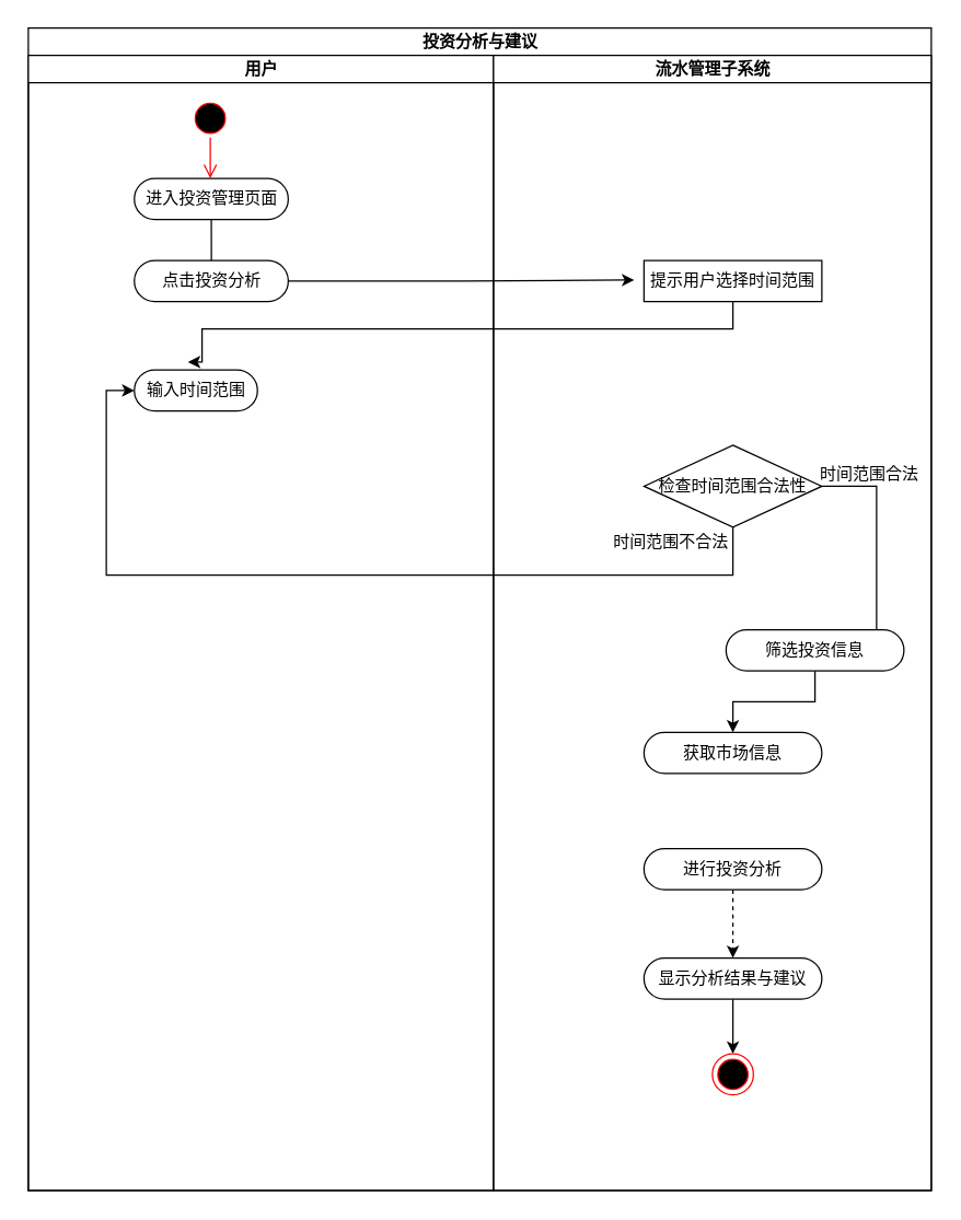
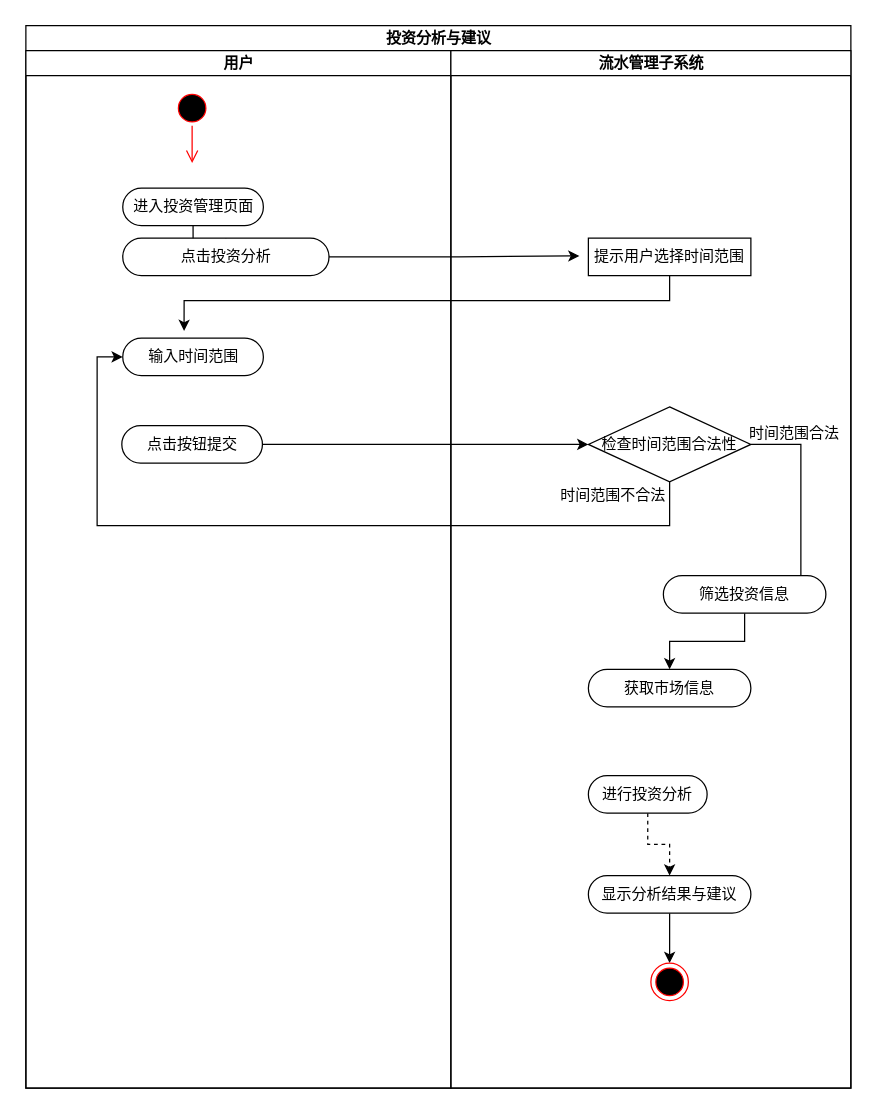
- <mxCell id="7" value="进入投资管理页面" style="rounded=1;whiteSpace=wrap;html=1;shadow=0;comic=0;labelBackgroundColor=none;strokeWidth=1;fontFamily=Verdana;fontSize=12;align=center;arcSize=50;" parent="3" vertex="1"><mxGeometry x="77.5" y="90" width="112.5" height="30" as="geometry" /></mxCell>
+ <mxCell id="7" value="进入投资管理页面" style="rounded=1;whiteSpace=wrap;html=1;shadow=0;comic=0;labelBackgroundColor=none;strokeWidth=1;fontFamily=Verdana;fontSize=12;align=center;arcSize=50;" parent="3" vertex="1"><mxGeometry x="77.5" y="110" width="112.5" height="30" as="geometry" /></mxCell>
- <mxCell id="8" value="点击投资分析" style="rounded=1;whiteSpace=wrap;html=1;shadow=0;comic=0;labelBackgroundColor=none;strokeWidth=1;fontFamily=Verdana;fontSize=12;align=center;arcSize=50;" parent="3" vertex="1"><mxGeometry x="77.5" y="150" width="112.5" height="30" as="geometry" /></mxCell>
+ <mxCell id="8" value="点击投资分析" style="rounded=1;whiteSpace=wrap;html=1;shadow=0;comic=0;labelBackgroundColor=none;strokeWidth=1;fontFamily=Verdana;fontSize=12;align=center;arcSize=50;" parent="3" vertex="1"><mxGeometry x="77.5" y="150" width="165" height="30" as="geometry" /></mxCell>
- <mxCell id="9" value="输入时间范围" style="rounded=1;whiteSpace=wrap;html=1;shadow=0;comic=0;labelBackgroundColor=none;strokeWidth=1;fontFamily=Verdana;fontSize=12;align=center;arcSize=50;" parent="3" vertex="1"><mxGeometry x="77.5" y="230" width="90" height="30" as="geometry" /></mxCell>
+ <mxCell id="9" value="输入时间范围" style="rounded=1;whiteSpace=wrap;html=1;shadow=0;comic=0;labelBackgroundColor=none;strokeWidth=1;fontFamily=Verdana;fontSize=12;align=center;arcSize=50;" parent="3" vertex="1"><mxGeometry x="77.5" y="230" width="112.5" height="30" as="geometry" /></mxCell>
+ <mxCell id="10" value="点击按钮提交" style="rounded=1;whiteSpace=wrap;html=1;shadow=0;comic=0;labelBackgroundColor=none;strokeWidth=1;fontFamily=Verdana;fontSize=12;align=center;arcSize=50;" parent="3" vertex="1"><mxGeometry x="76.75" y="300" width="112.5" height="30" as="geometry" /></mxCell>
+ <mxCell id="13" style="edgeStyle=orthogonalEdgeStyle;rounded=0;orthogonalLoop=1;jettySize=auto;html=1;entryX=0;entryY=0.5;entryDx=0;entryDy=0;" parent="2" source="10" target="18" edge="1"><mxGeometry relative="1" as="geometry" /></mxCell>
- <mxCell id="24" value="进行投资分析" style="rounded=1;whiteSpace=wrap;html=1;shadow=0;comic=0;labelBackgroundColor=none;strokeWidth=1;fontFamily=Verdana;fontSize=12;align=center;arcSize=50;" parent="15" vertex="1"><mxGeometry x="110" y="580" width="130" height="30" as="geometry" /></mxCell>
+ <mxCell id="24" value="进行投资分析" style="rounded=1;whiteSpace=wrap;html=1;shadow=0;comic=0;labelBackgroundColor=none;strokeWidth=1;fontFamily=Verdana;fontSize=12;align=center;arcSize=50;" parent="15" vertex="1"><mxGeometry x="110" y="580" width="95" height="30" as="geometry" /></mxCell>
